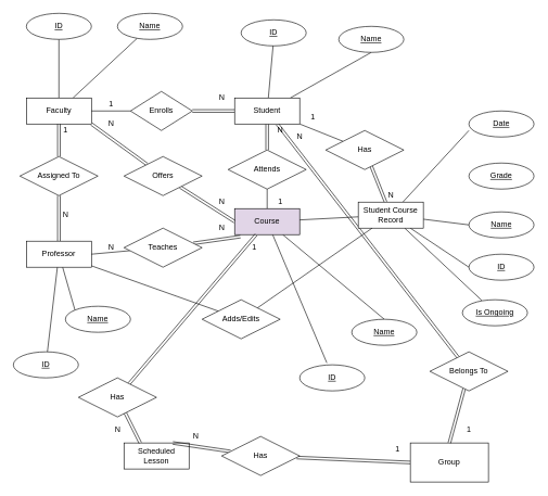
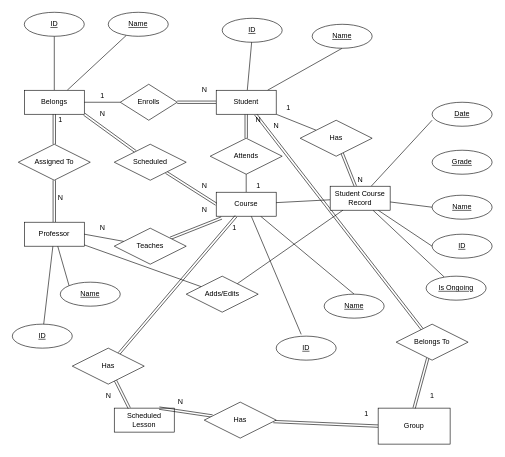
- <mxCell id="4" value="Faculty" style="whiteSpace=wrap;html=1;align=center;" vertex="1" parent="1"><mxGeometry x="40" y="150" width="100" height="40" as="geometry" /></mxCell>
+ <mxCell id="4" value="Belongs" style="whiteSpace=wrap;html=1;align=center;" vertex="1" parent="1"><mxGeometry x="40" y="150" width="100" height="40" as="geometry" /></mxCell>
- <mxCell id="41" value="Offers" style="shape=rhombus;perimeter=rhombusPerimeter;whiteSpace=wrap;html=1;align=center;" vertex="1" parent="1"><mxGeometry x="190" y="240" width="120" height="60" as="geometry" /></mxCell>
+ <mxCell id="41" value="Scheduled" style="shape=rhombus;perimeter=rhombusPerimeter;whiteSpace=wrap;html=1;align=center;" vertex="1" parent="1"><mxGeometry x="190" y="240" width="120" height="60" as="geometry" /></mxCell>
- <mxCell id="19" value="Course" style="whiteSpace=wrap;html=1;align=center;fillColor=#e1d5e7;" vertex="1" parent="1"><mxGeometry x="360" y="320" width="100" height="40" as="geometry" /></mxCell>
+ <mxCell id="19" value="Course" style="whiteSpace=wrap;html=1;align=center;" vertex="1" parent="1"><mxGeometry x="360" y="320" width="100" height="40" as="geometry" /></mxCell>
- <mxCell id="46" value="Teaches" style="shape=rhombus;perimeter=rhombusPerimeter;whiteSpace=wrap;html=1;align=center;" vertex="1" parent="1"><mxGeometry x="190" y="350" width="120" height="60" as="geometry" /></mxCell>
+ <mxCell id="46" value="Teaches" style="shape=rhombus;perimeter=rhombusPerimeter;whiteSpace=wrap;html=1;align=center;" vertex="1" parent="1"><mxGeometry x="190" y="380" width="120" height="60" as="geometry" /></mxCell>
